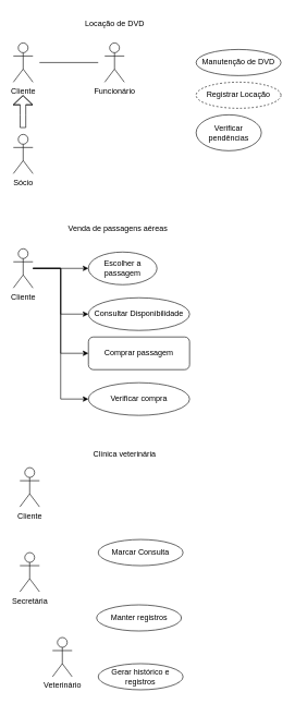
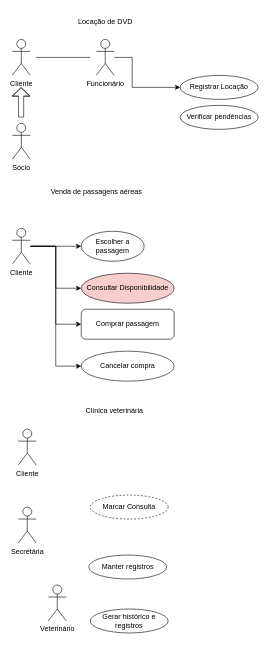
- <mxCell id="5" value="Manutenção de DVD" style="ellipse;whiteSpace=wrap;html=1;" vertex="1" parent="1"><mxGeometry x="300" y="75" width="130" height="40" as="geometry" /></mxCell>
+ <mxCell id="3" style="edgeStyle=orthogonalEdgeStyle;rounded=0;orthogonalLoop=1;jettySize=auto;html=1;entryX=0;entryY=0.5;entryDx=0;entryDy=0;" edge="1" parent="1" source="4" target="7"><mxGeometry relative="1" as="geometry"><Array as="points"><mxPoint x="220" y="95" /><mxPoint x="220" y="145" /></Array></mxGeometry></mxCell>
- <mxCell id="7" value="Registrar Locação" style="ellipse;whiteSpace=wrap;html=1;dashed=1;" vertex="1" parent="1"><mxGeometry x="300" y="125" width="130" height="40" as="geometry" /></mxCell>
+ <mxCell id="7" value="Registrar Locação" style="ellipse;whiteSpace=wrap;html=1;" vertex="1" parent="1"><mxGeometry x="300" y="125" width="130" height="40" as="geometry" /></mxCell>
- <mxCell id="28" value="Verificar pendências" style="ellipse;whiteSpace=wrap;html=1;" vertex="1" parent="1"><mxGeometry x="300" y="175" width="100" height="55" as="geometry" /></mxCell>
+ <mxCell id="28" value="Verificar pendências" style="ellipse;whiteSpace=wrap;html=1;" vertex="1" parent="1"><mxGeometry x="300" y="175" width="130" height="40" as="geometry" /></mxCell>
- <mxCell id="11" value="Venda de passagens aéreas" style="text;html=1;align=center;verticalAlign=middle;resizable=0;points=[];autosize=1;strokeColor=none;fillColor=none;" vertex="1" parent="1"><mxGeometry x="90" y="335" width="180" height="30" as="geometry" /></mxCell>
+ <mxCell id="11" value="Venda de passagens aéreas" style="text;html=1;align=center;verticalAlign=middle;resizable=0;points=[];autosize=1;strokeColor=none;fillColor=none;" vertex="1" parent="1"><mxGeometry x="70" y="305" width="180" height="30" as="geometry" /></mxCell>
- <mxCell id="18" value="Consultar Disponibilidade" style="ellipse;whiteSpace=wrap;html=1;" vertex="1" parent="1"><mxGeometry x="135" y="455" width="155" height="50" as="geometry" /></mxCell>
+ <mxCell id="18" value="Consultar Disponibilidade" style="ellipse;whiteSpace=wrap;html=1;fillColor=#f8cecc;" vertex="1" parent="1"><mxGeometry x="135" y="455" width="155" height="50" as="geometry" /></mxCell>
- <mxCell id="20" value="Verificar compra" style="ellipse;whiteSpace=wrap;html=1;" vertex="1" parent="1"><mxGeometry x="135" y="585" width="155" height="50" as="geometry" /></mxCell>
+ <mxCell id="20" value="Cancelar compra" style="ellipse;whiteSpace=wrap;html=1;" vertex="1" parent="1"><mxGeometry x="135" y="585" width="155" height="50" as="geometry" /></mxCell>
- <mxCell id="21" value="Clínica veterinária" style="text;html=1;align=center;verticalAlign=middle;resizable=0;points=[];autosize=1;strokeColor=none;fillColor=none;" vertex="1" parent="1"><mxGeometry x="130" y="680" width="120" height="30" as="geometry" /></mxCell>
+ <mxCell id="21" value="Clínica veterinária" style="text;html=1;align=center;verticalAlign=middle;resizable=0;points=[];autosize=1;strokeColor=none;fillColor=none;" vertex="1" parent="1"><mxGeometry x="130" y="670" width="120" height="30" as="geometry" /></mxCell>
- <mxCell id="24" value="Marcar Consulta" style="ellipse;whiteSpace=wrap;html=1;" vertex="1" parent="1"><mxGeometry x="150" y="825" width="130" height="40" as="geometry" /></mxCell>
+ <mxCell id="24" value="Marcar Consulta" style="ellipse;whiteSpace=wrap;html=1;dashed=1;" vertex="1" parent="1"><mxGeometry x="150" y="825" width="130" height="40" as="geometry" /></mxCell>
